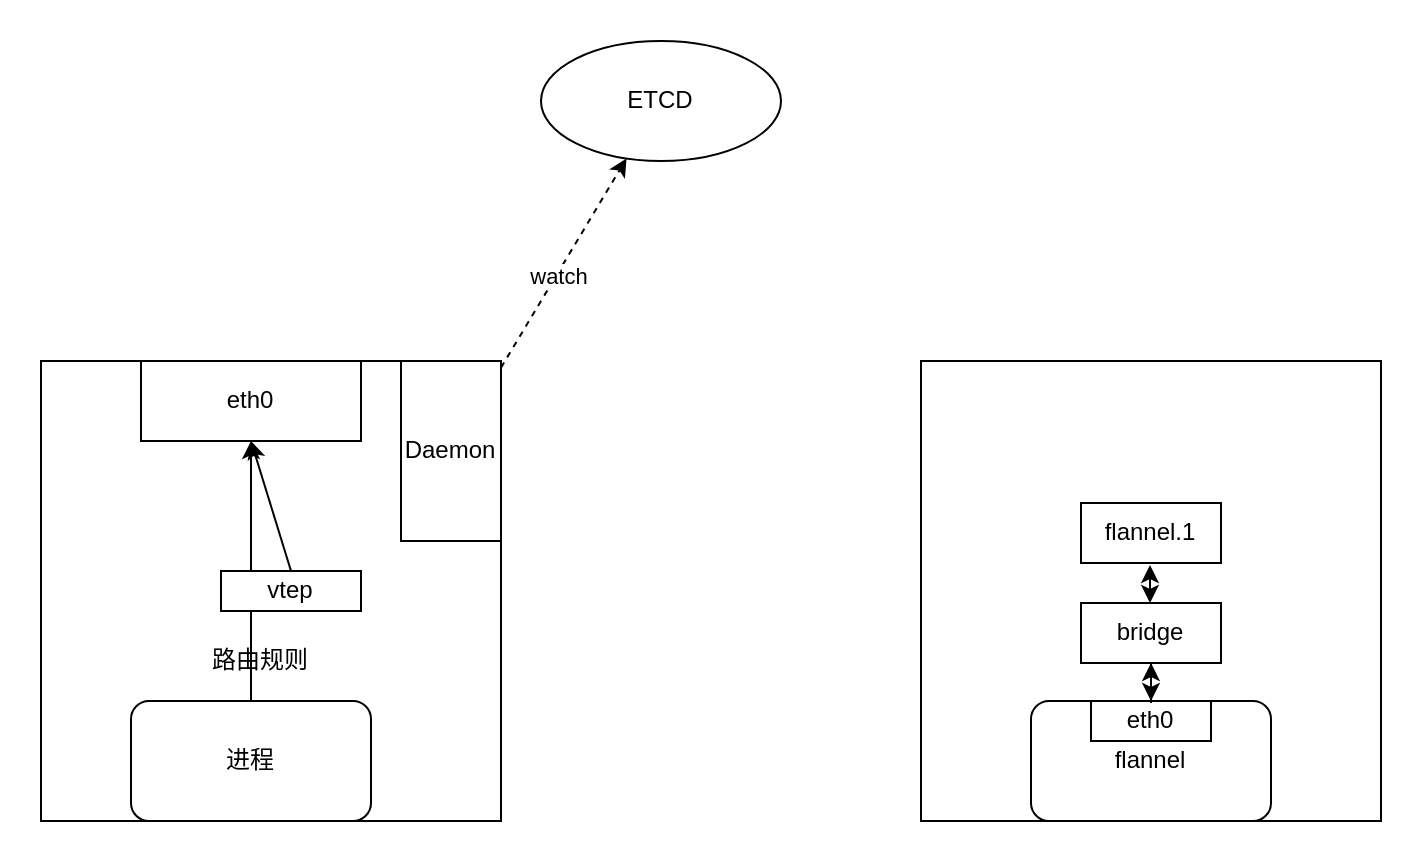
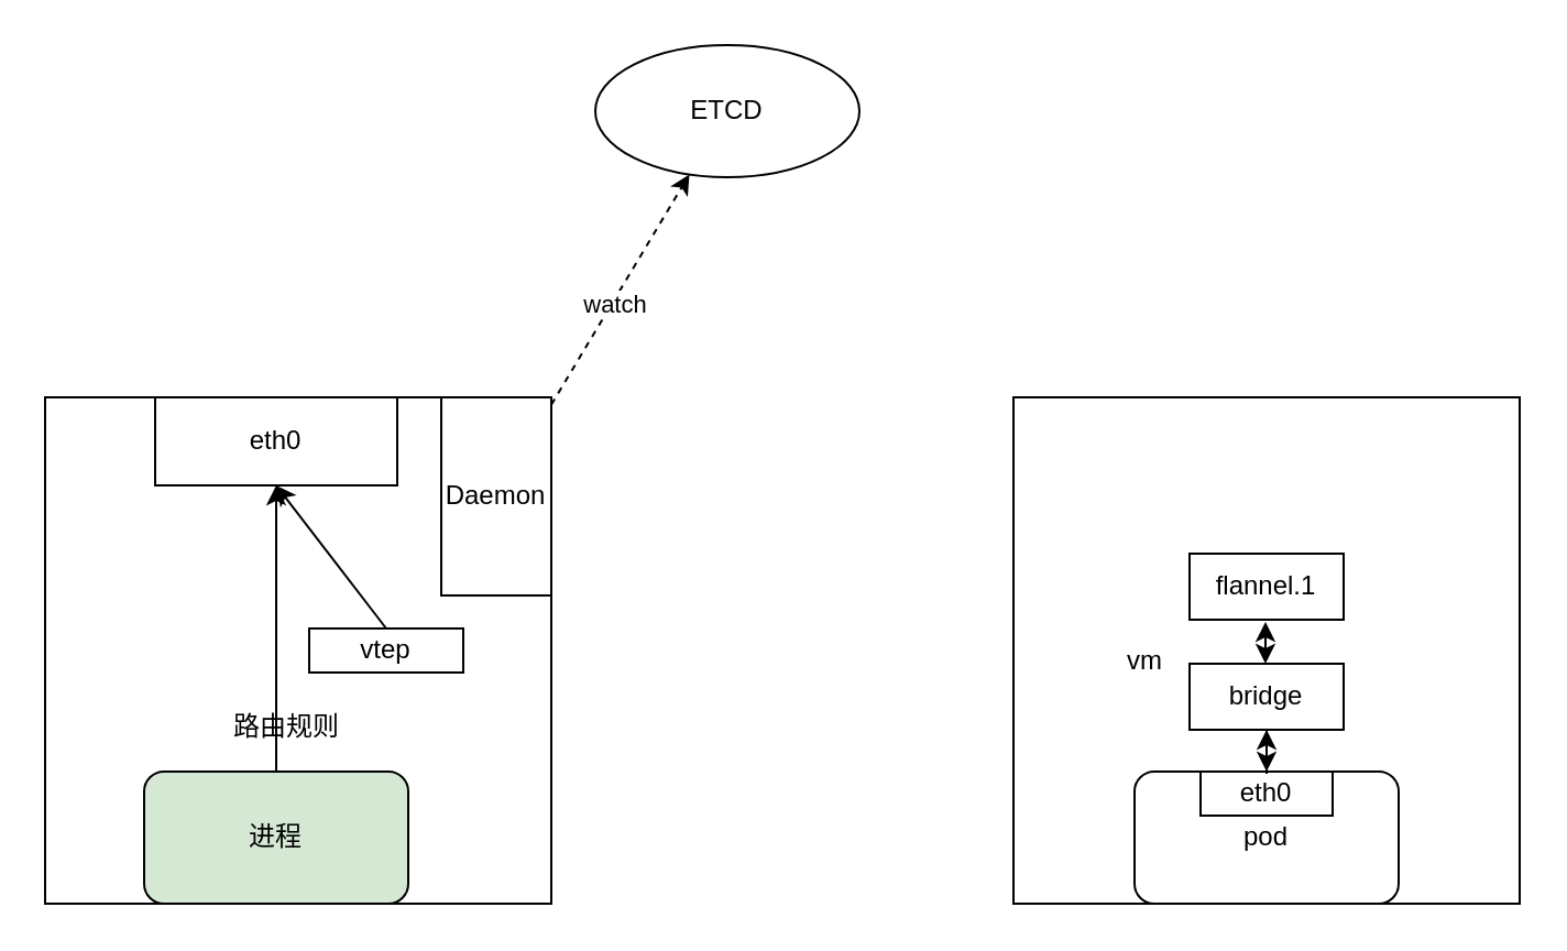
- <mxCell id="18" value="vtep" style="rounded=0;whiteSpace=wrap;html=1;" vertex="1" parent="1"><mxGeometry x="110" y="285" width="70" height="20" as="geometry" /></mxCell>
+ <mxCell id="18" value="vtep" style="rounded=0;whiteSpace=wrap;html=1;" vertex="1" parent="1"><mxGeometry x="140" y="285" width="70" height="20" as="geometry" /></mxCell>
+ <mxCell id="7" value="vm" style="text;html=1;strokeColor=none;fillColor=none;align=center;verticalAlign=middle;whiteSpace=wrap;rounded=0;" vertex="1" parent="1"><mxGeometry x="500" y="290" width="40" height="20" as="geometry" /></mxCell>
- <mxCell id="12" value="进程" style="rounded=1;whiteSpace=wrap;html=1;" vertex="1" parent="1"><mxGeometry x="65" y="350" width="120" height="60" as="geometry" /></mxCell>
+ <mxCell id="12" value="进程" style="rounded=1;whiteSpace=wrap;html=1;fillColor=#d5e8d4;" vertex="1" parent="1"><mxGeometry x="65" y="350" width="120" height="60" as="geometry" /></mxCell>
- <mxCell id="4" value="flannel" style="rounded=1;whiteSpace=wrap;html=1;" vertex="1" parent="1"><mxGeometry x="515" y="350" width="120" height="60" as="geometry" /></mxCell>
+ <mxCell id="4" value="pod" style="rounded=1;whiteSpace=wrap;html=1;" vertex="1" parent="1"><mxGeometry x="515" y="350" width="120" height="60" as="geometry" /></mxCell>
